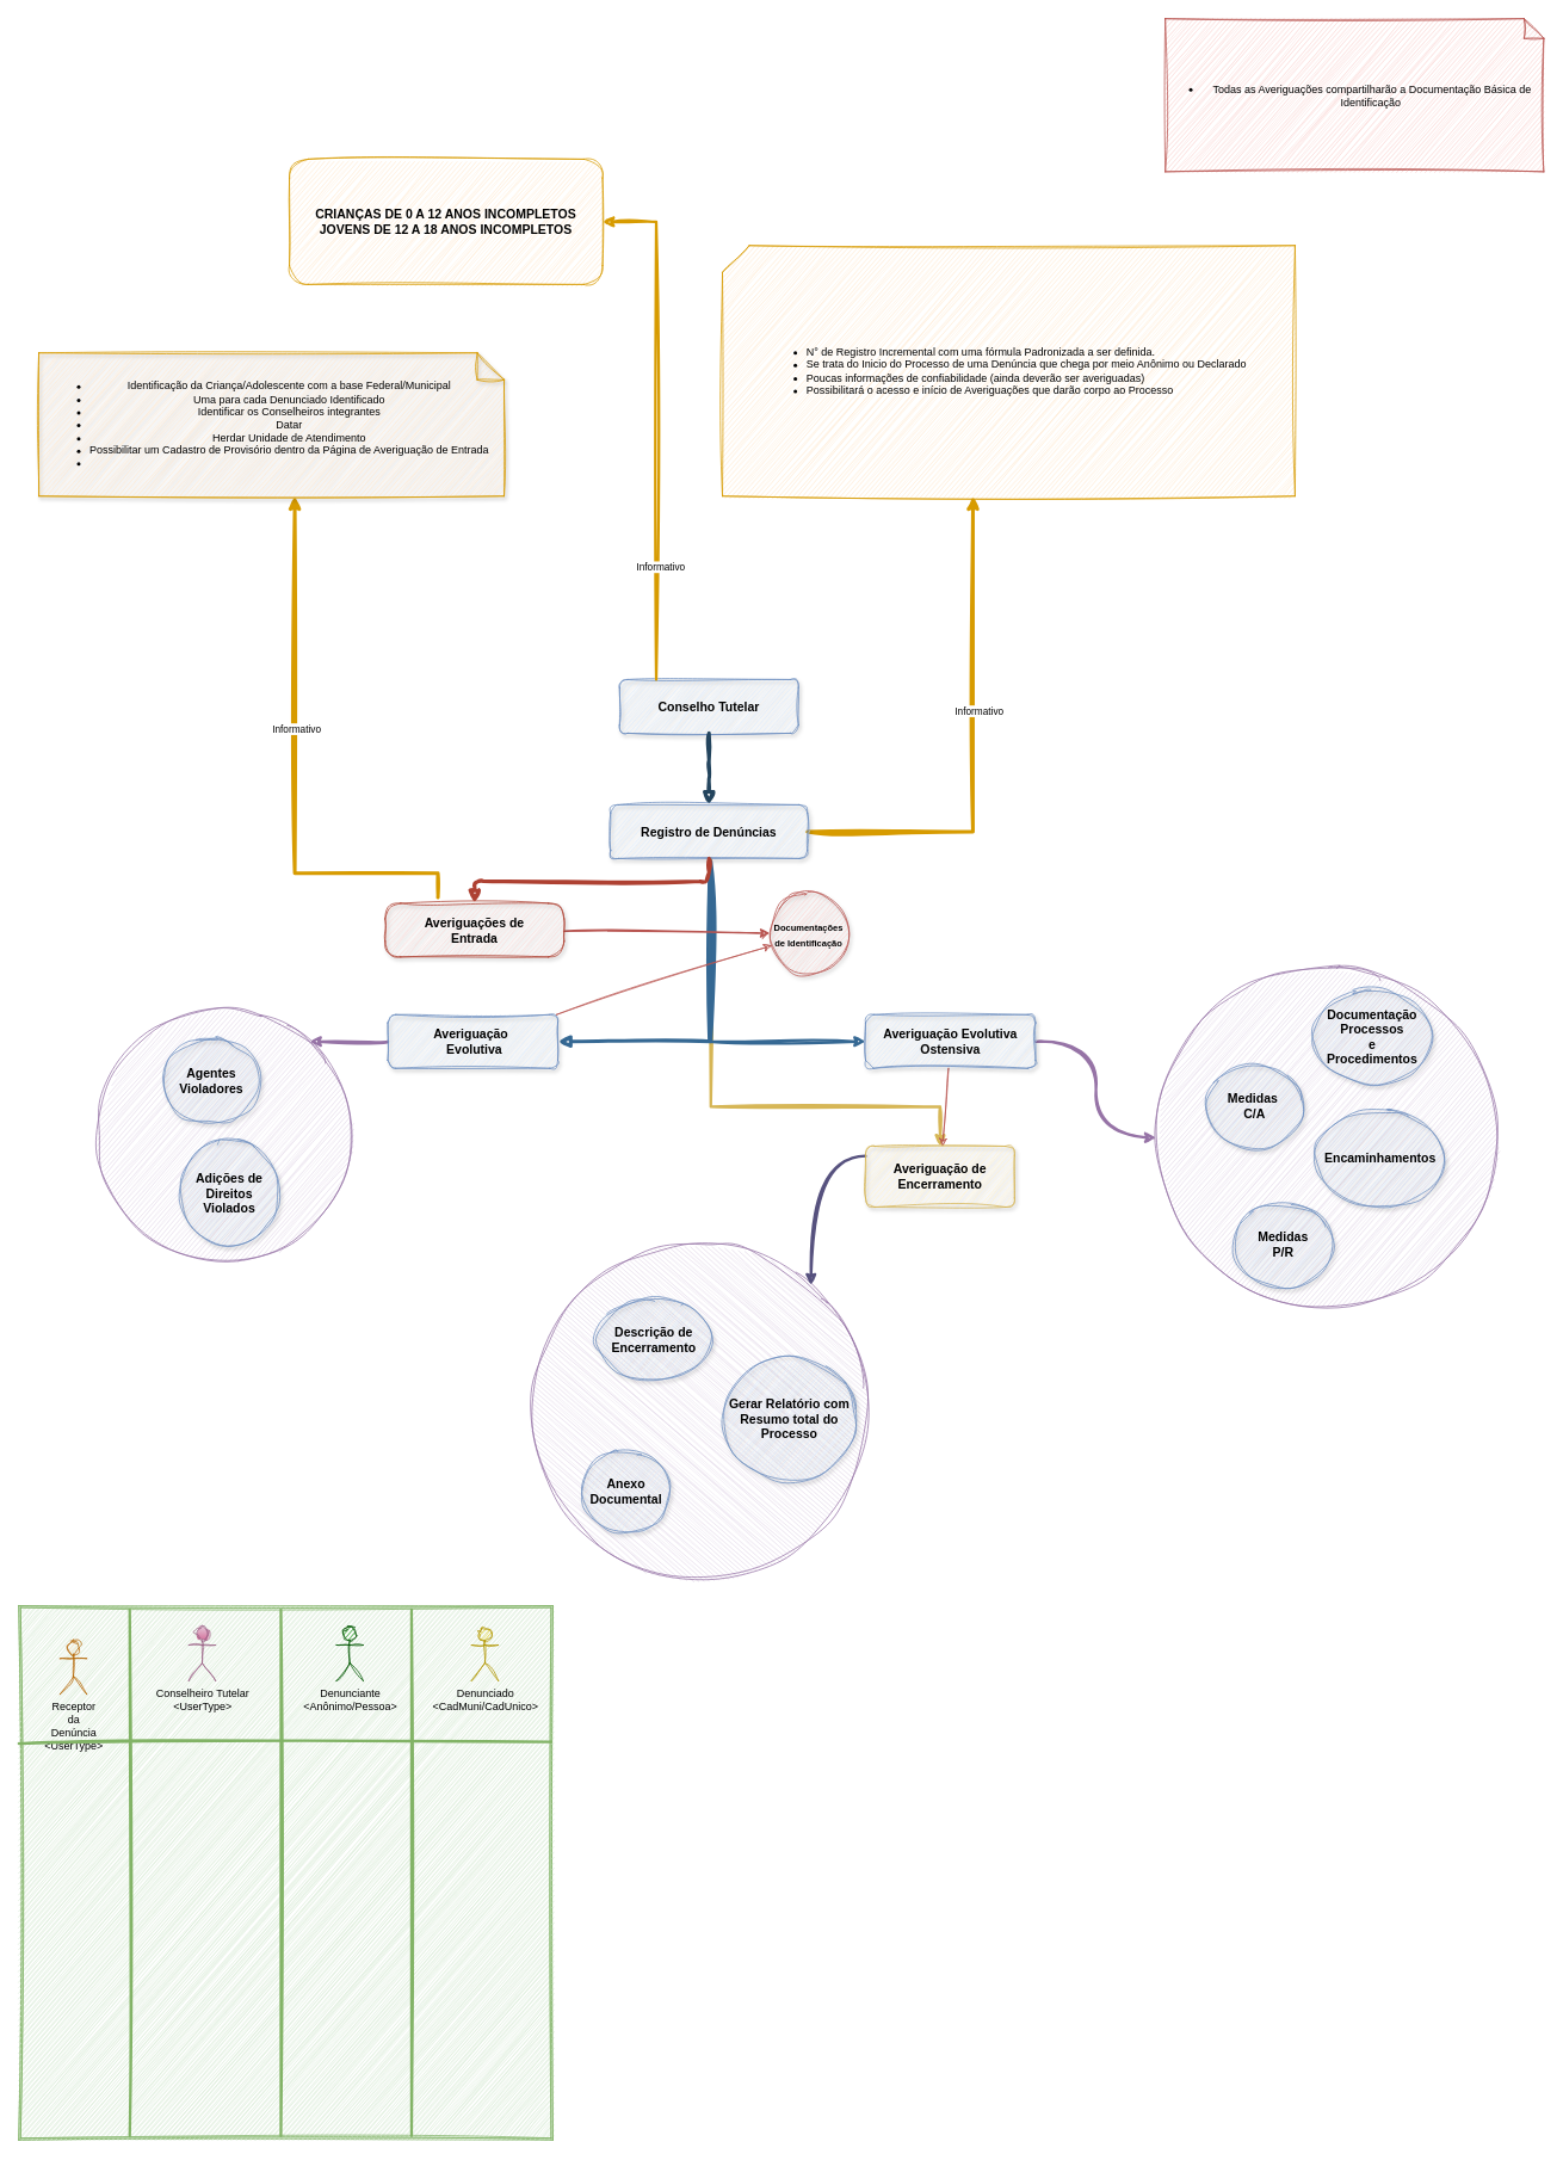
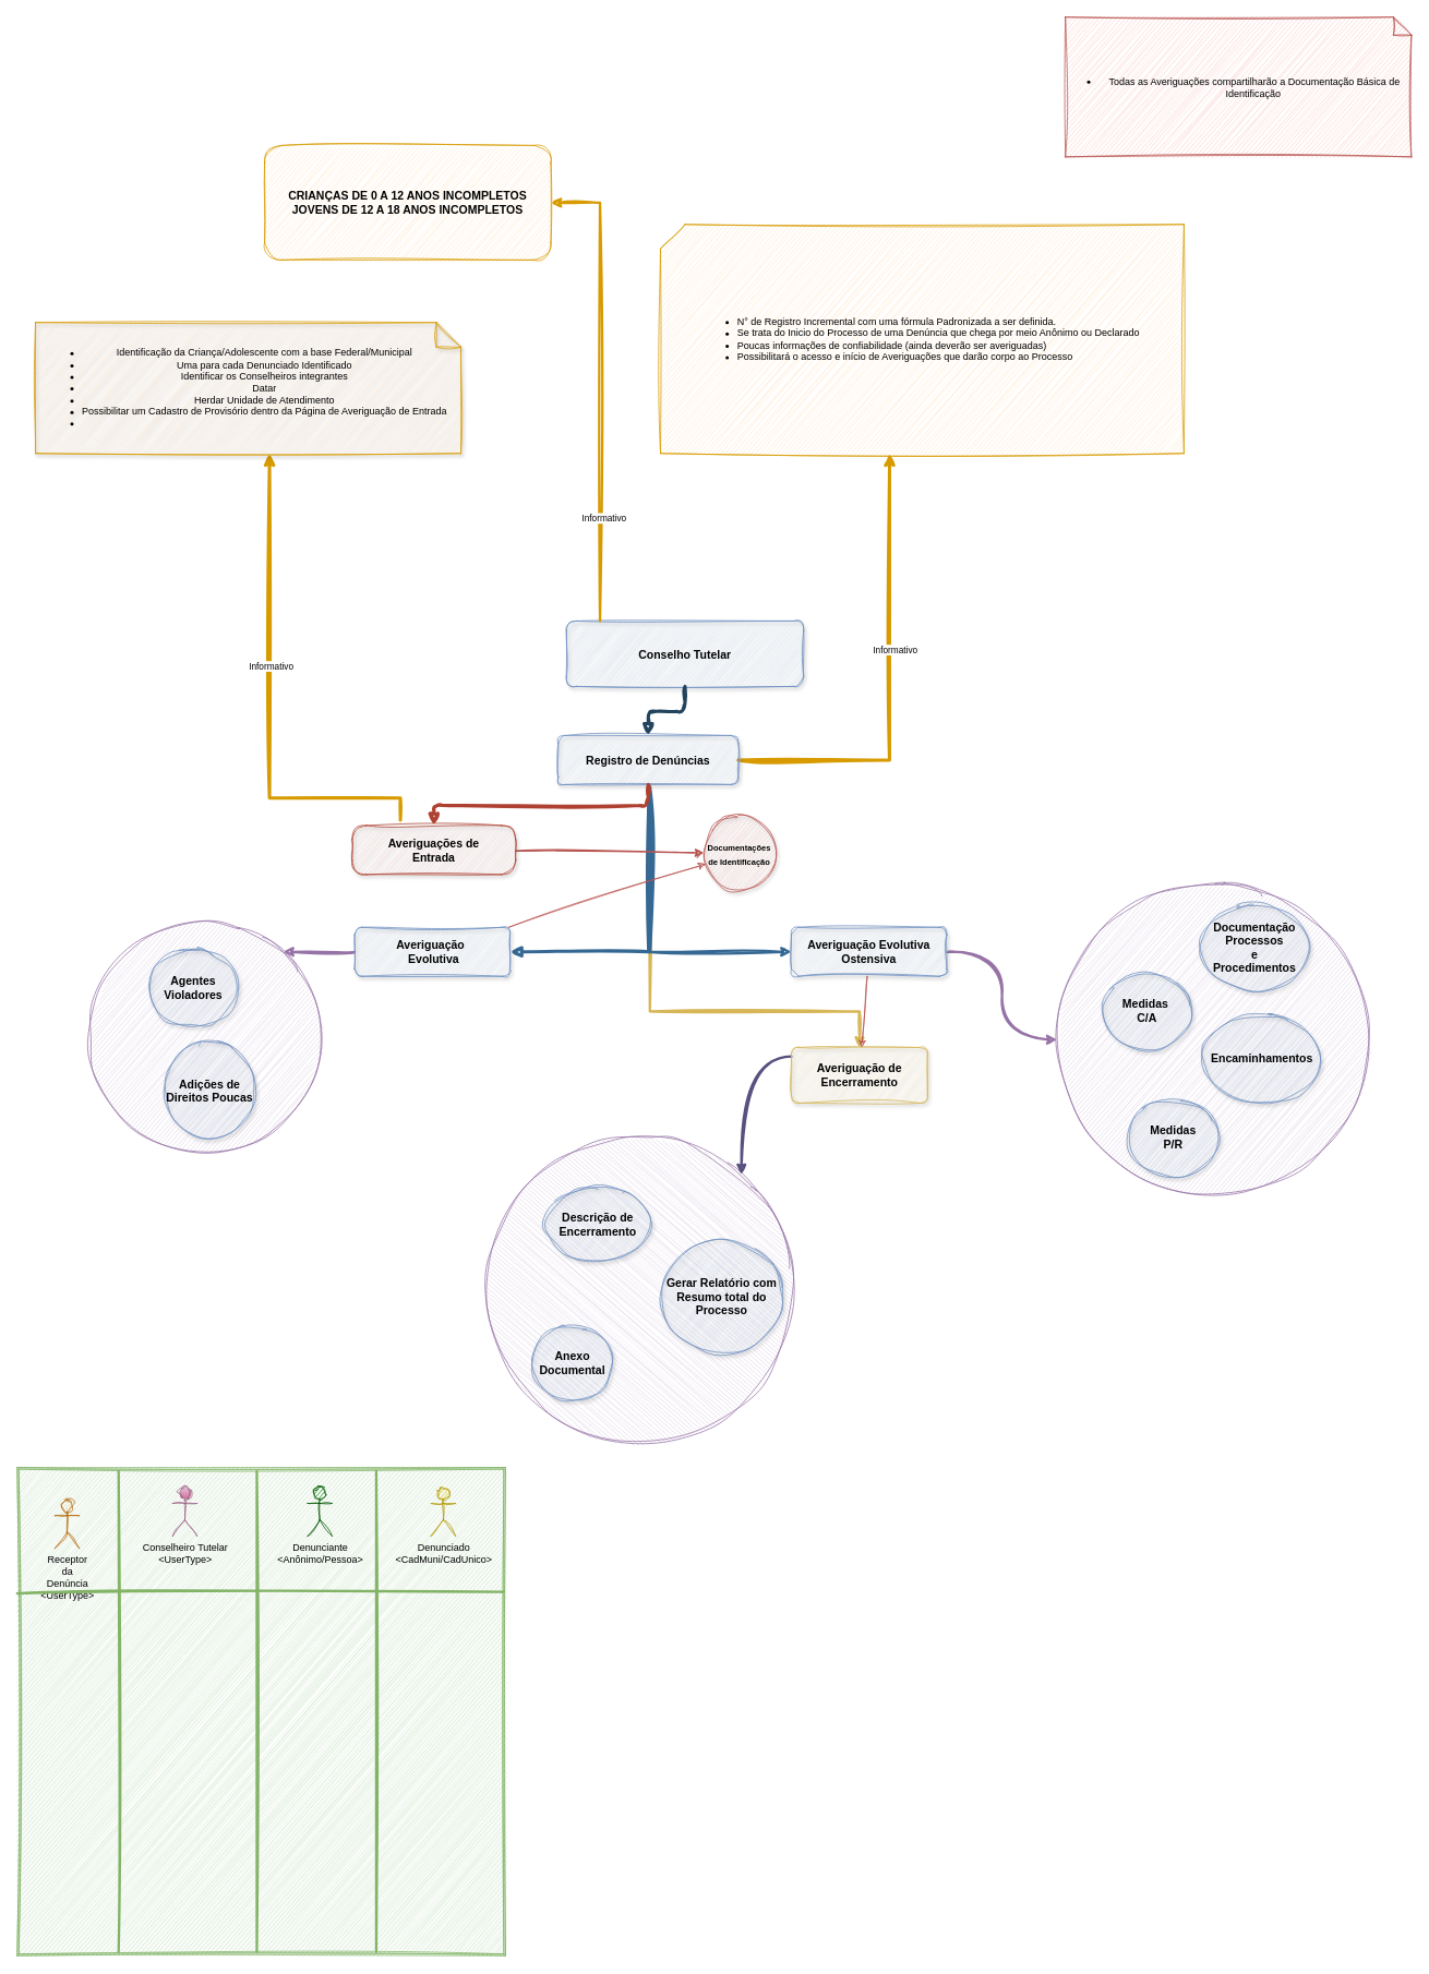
- <mxCell id="5" value="Conselho Tutelar" style="rounded=1;fillColor=#dae8fc;strokeColor=#6c8ebf;shadow=1;fontStyle=1;fontSize=14;sketch=1;curveFitting=1;jiggle=2;" parent="1" vertex="1"><mxGeometry x="692" y="758.5" width="200" height="60" as="geometry" /></mxCell>
+ <mxCell id="5" value="Conselho Tutelar" style="rounded=1;fillColor=#dae8fc;strokeColor=#6c8ebf;shadow=1;fontStyle=1;fontSize=14;sketch=1;curveFitting=1;jiggle=2;" parent="1" vertex="1"><mxGeometry x="692" y="758.5" width="290" height="80" as="geometry" /></mxCell>
- <mxCell id="26" value="Adições de Direitos Violados&lt;br&gt;" style="ellipse;whiteSpace=wrap;html=1;fontSize=14;fillColor=#dae8fc;strokeColor=#6c8ebf;rounded=1;shadow=1;fontStyle=1;sketch=1;curveFitting=1;jiggle=2;" vertex="1" parent="1"><mxGeometry x="201" y="1273" width="110" height="120" as="geometry" /></mxCell>
+ <mxCell id="26" value="Adições de Direitos Poucas&lt;br&gt;" style="ellipse;whiteSpace=wrap;html=1;fontSize=14;fillColor=#dae8fc;strokeColor=#6c8ebf;rounded=1;shadow=1;fontStyle=1;sketch=1;curveFitting=1;jiggle=2;" vertex="1" parent="1"><mxGeometry x="201" y="1273" width="110" height="120" as="geometry" /></mxCell>
